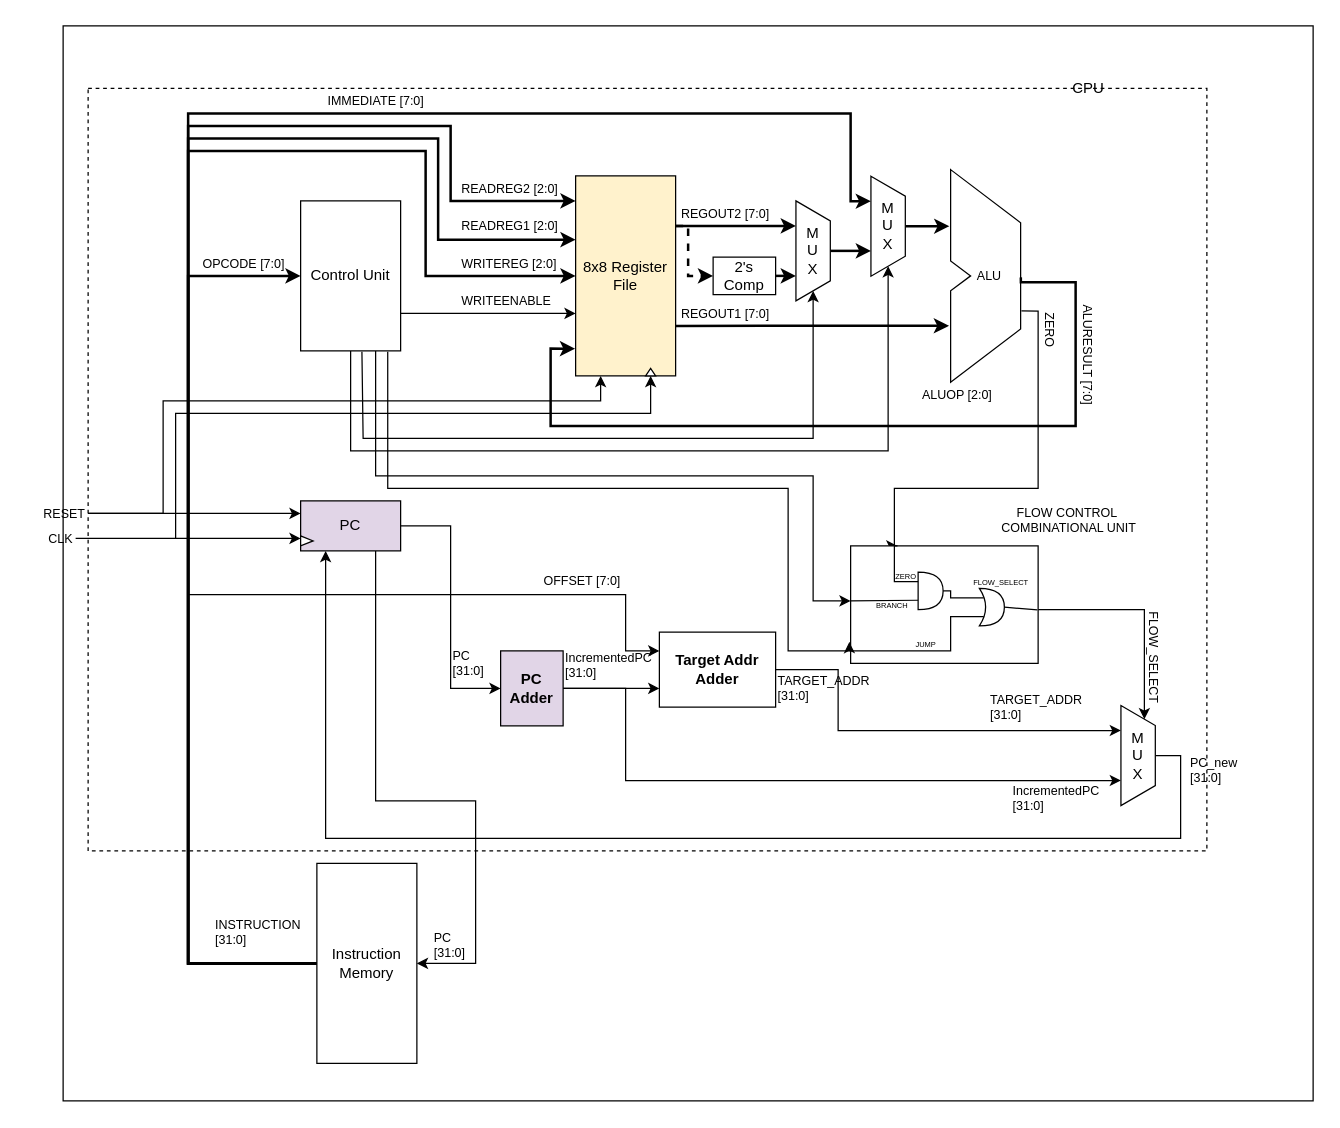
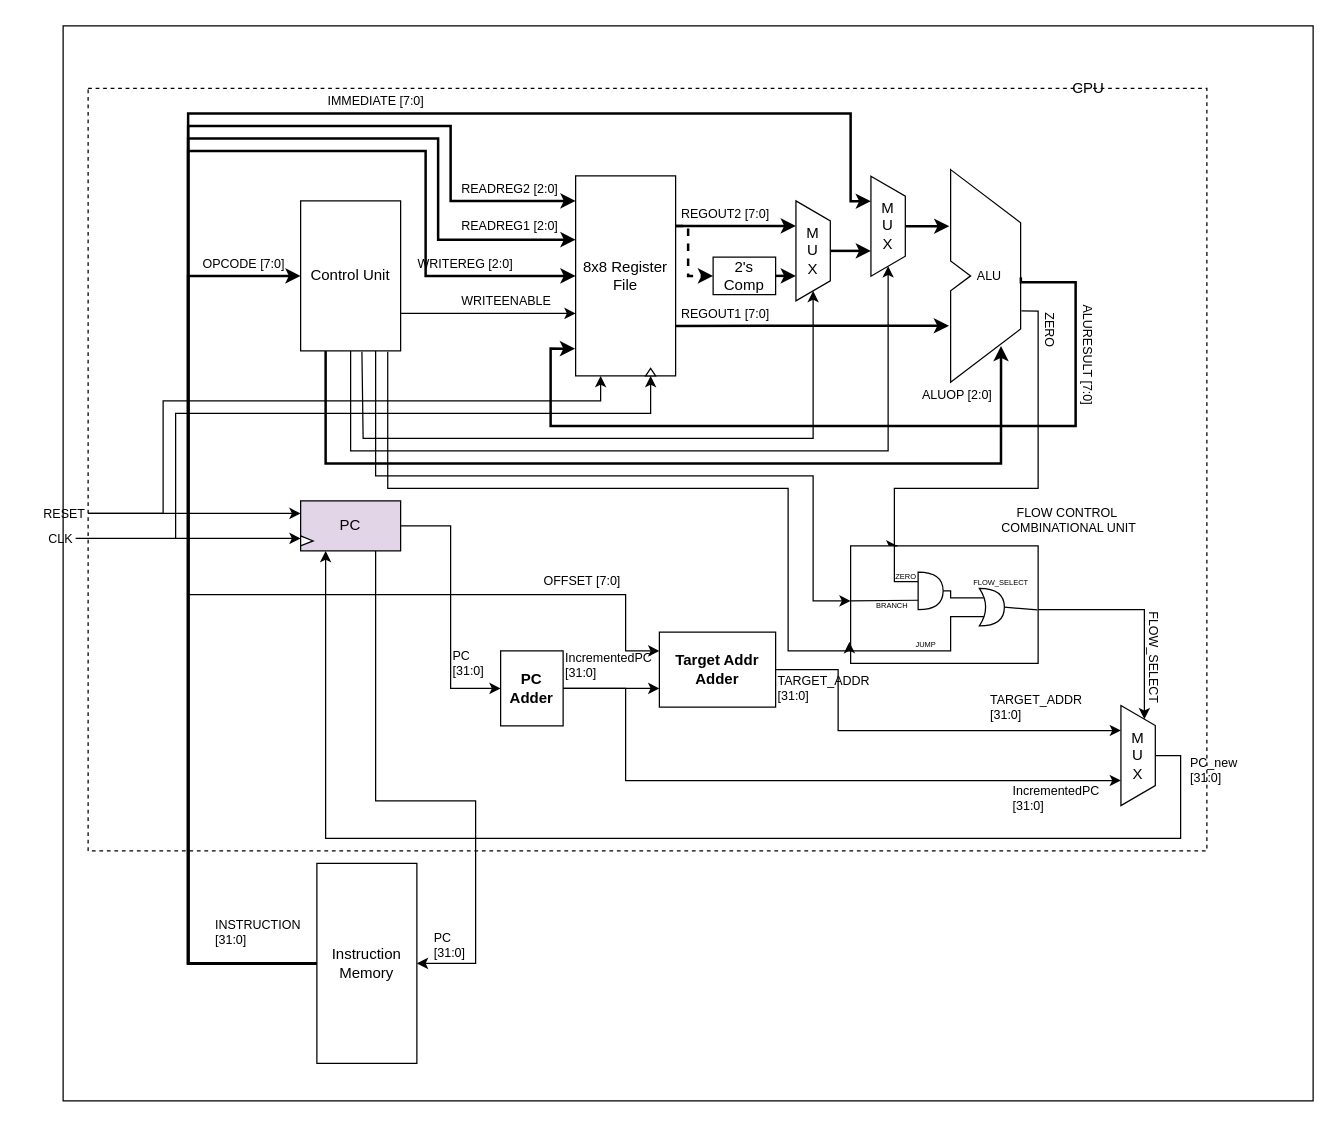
- <mxCell id="27" value="WRITEREG [2:0]" style="text;html=1;align=left;verticalAlign=middle;resizable=0;points=[];autosize=1;fontSize=10;" parent="1" vertex="1"><mxGeometry x="367" y="200" width="90" height="20" as="geometry" /></mxCell>
+ <mxCell id="27" value="WRITEREG [2:0]" style="text;html=1;align=left;verticalAlign=middle;resizable=0;points=[];autosize=1;fontSize=10;" parent="1" vertex="1"><mxGeometry x="332" y="200" width="90" height="20" as="geometry" /></mxCell>
- <mxCell id="13" value="8x8 Register File" style="rounded=0;whiteSpace=wrap;html=1;fillColor=#fff2cc;" parent="1" vertex="1"><mxGeometry x="460" y="140" width="80" height="160" as="geometry" /></mxCell>
+ <mxCell id="13" value="8x8 Register File" style="rounded=0;whiteSpace=wrap;html=1;" parent="1" vertex="1"><mxGeometry x="460" y="140" width="80" height="160" as="geometry" /></mxCell>
+ <mxCell id="8" style="edgeStyle=orthogonalEdgeStyle;rounded=0;orthogonalLoop=1;jettySize=auto;html=1;exitX=0.25;exitY=1;exitDx=0;exitDy=0;fontSize=10;entryX=0.504;entryY=0.83;entryDx=0;entryDy=0;entryPerimeter=0;strokeWidth=2;" parent="1" source="9" target="34" edge="1"><mxGeometry relative="1" as="geometry"><Array as="points"><mxPoint x="260" y="370" /><mxPoint x="800" y="370" /></Array></mxGeometry></mxCell>
- <mxCell id="48" value="&lt;div&gt;&lt;b&gt;PC Adder&lt;/b&gt;&lt;/div&gt;" style="rounded=0;whiteSpace=wrap;html=1;fillColor=#e1d5e7;" parent="1" vertex="1"><mxGeometry x="400" y="520" width="50" height="60" as="geometry" /></mxCell>
+ <mxCell id="48" value="&lt;div&gt;&lt;b&gt;PC Adder&lt;/b&gt;&lt;/div&gt;" style="rounded=0;whiteSpace=wrap;html=1;" parent="1" vertex="1"><mxGeometry x="400" y="520" width="50" height="60" as="geometry" /></mxCell>
